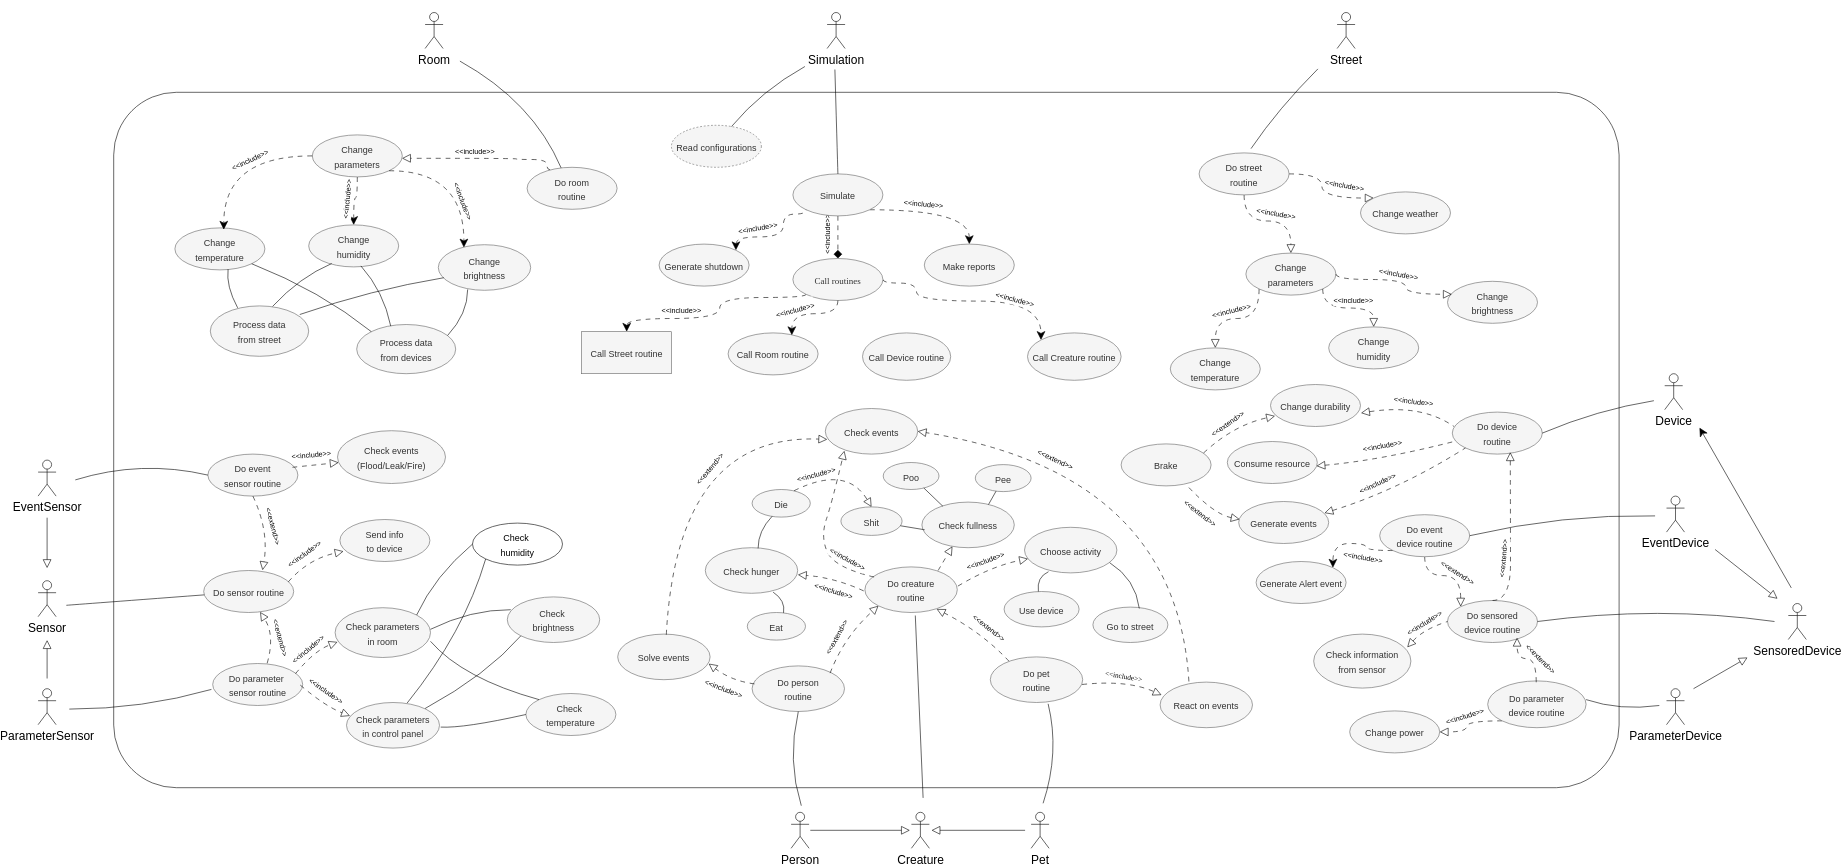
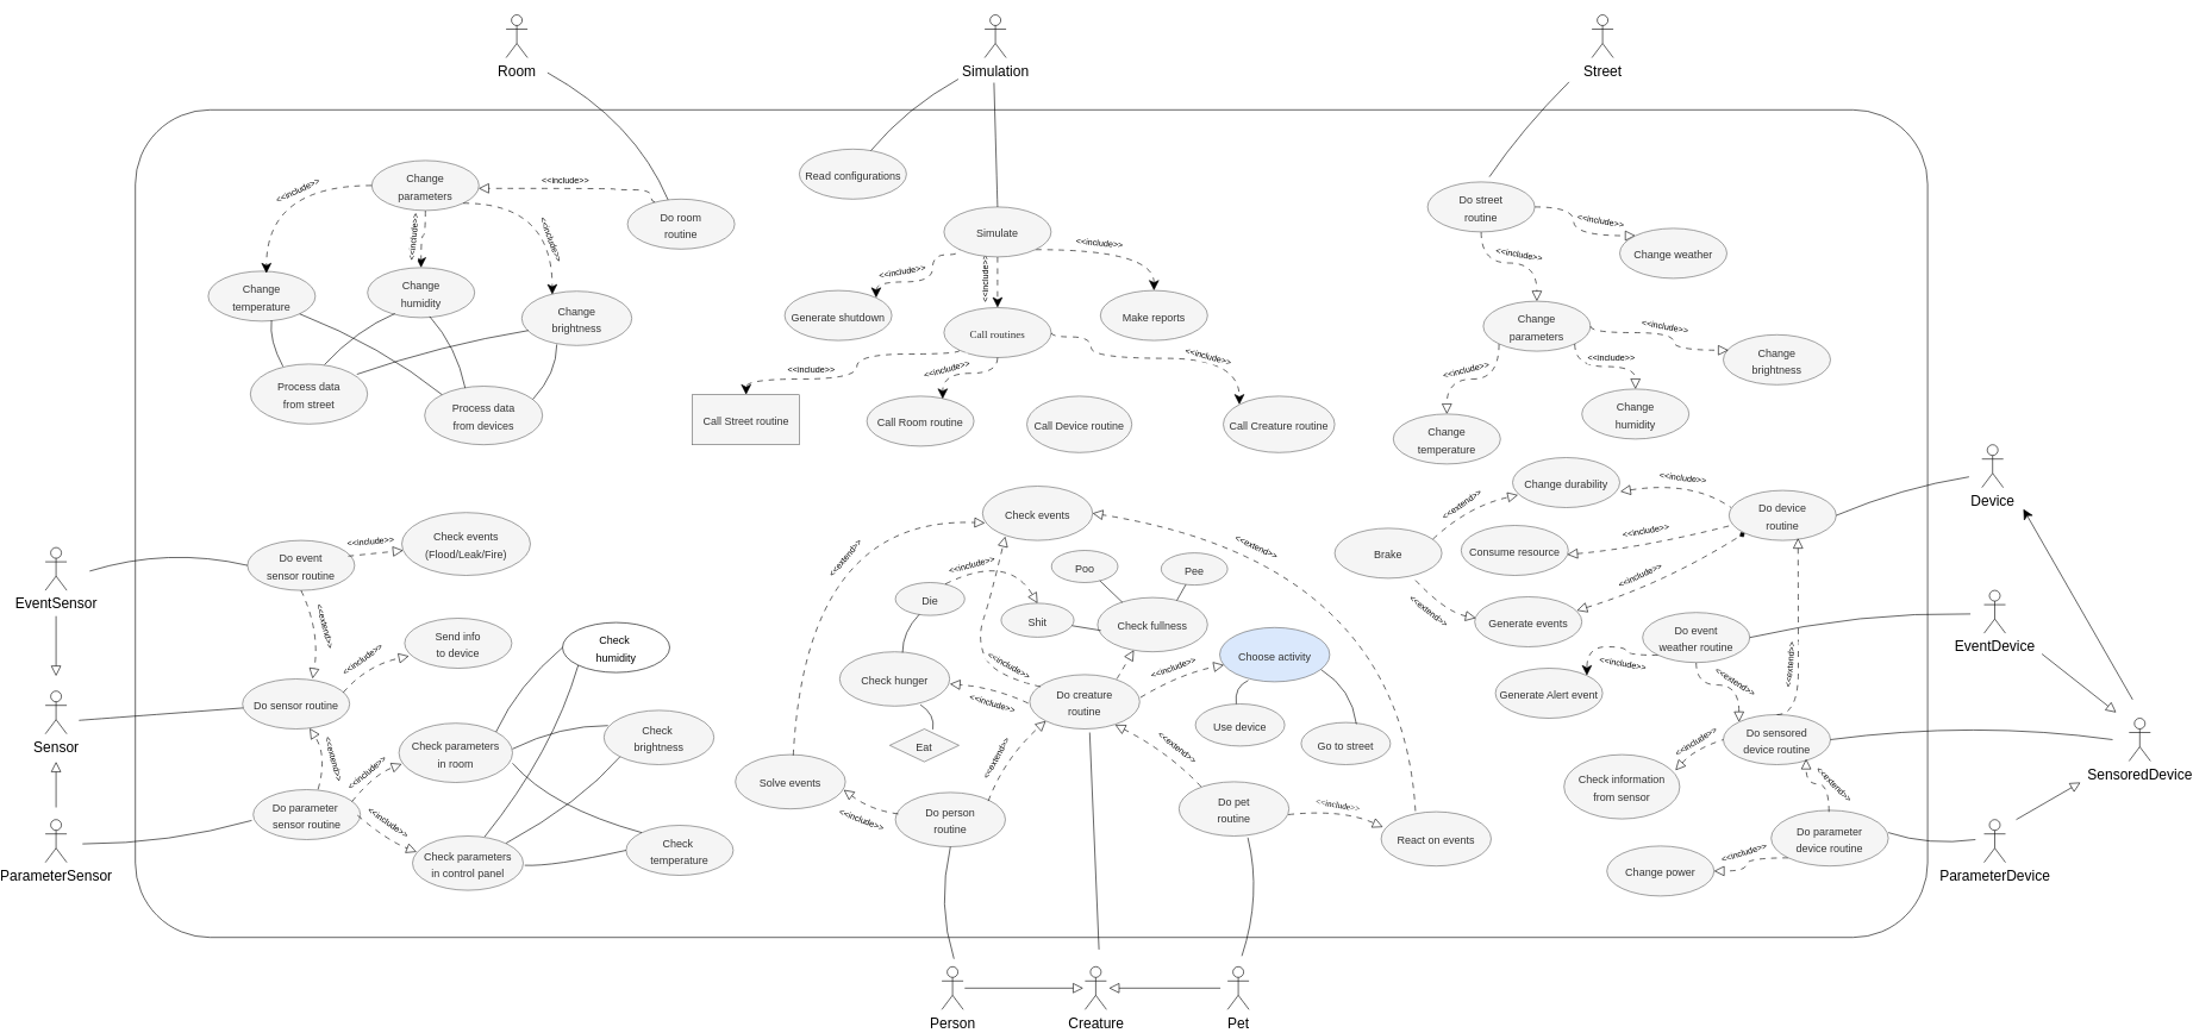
- <mxCell id="18" value="&lt;font style=&quot;font-size: 15px;&quot;&gt;Read configurations&lt;/font&gt;" style="ellipse;whiteSpace=wrap;html=1;hachureGap=4;fontFamily=Helvetica;fontSize=20;fillColor=#f5f5f5;fontColor=#333333;strokeColor=#666666;dashed=1;" vertex="1" parent="1"><mxGeometry x="1075.5" y="208" width="150" height="70" as="geometry" /></mxCell>
+ <mxCell id="18" value="&lt;font style=&quot;font-size: 15px;&quot;&gt;Read configurations&lt;/font&gt;" style="ellipse;whiteSpace=wrap;html=1;hachureGap=4;fontFamily=Helvetica;fontSize=20;fillColor=#f5f5f5;fontColor=#333333;strokeColor=#666666;" vertex="1" parent="1"><mxGeometry x="1075.5" y="208" width="150" height="70" as="geometry" /></mxCell>
- <mxCell id="19" style="edgeStyle=orthogonalEdgeStyle;rounded=0;hachureGap=4;orthogonalLoop=1;jettySize=auto;html=1;exitX=0.5;exitY=1;exitDx=0;exitDy=0;fontFamily=Architects Daughter;fontSource=https%3A%2F%2Ffonts.googleapis.com%2Fcss%3Ffamily%3DArchitects%2BDaughter;fontSize=16;curved=1;dashed=1;dashPattern=8 8;startSize=12;endSize=12;endArrow=diamond;" edge="1" parent="1" source="23" target="32"><mxGeometry relative="1" as="geometry" /></mxCell>
+ <mxCell id="19" style="edgeStyle=orthogonalEdgeStyle;rounded=0;hachureGap=4;orthogonalLoop=1;jettySize=auto;html=1;exitX=0.5;exitY=1;exitDx=0;exitDy=0;fontFamily=Architects Daughter;fontSource=https%3A%2F%2Ffonts.googleapis.com%2Fcss%3Ffamily%3DArchitects%2BDaughter;fontSize=16;curved=1;dashed=1;dashPattern=8 8;startSize=12;endSize=12;" edge="1" parent="1" source="23" target="32"><mxGeometry relative="1" as="geometry" /></mxCell>
- <mxCell id="113" value="" style="endArrow=none;html=1;rounded=0;hachureGap=4;fontFamily=Architects Daughter;fontSource=https%3A%2F%2Ffonts.googleapis.com%2Fcss%3Ffamily%3DArchitects%2BDaughter;fontSize=16;exitX=0.953;exitY=0.274;exitDx=0;exitDy=0;exitPerimeter=0;entryX=0;entryY=1;entryDx=0;entryDy=0;curved=1;dashed=1;dashPattern=8 8;startArrow=block;startFill=0;endSize=6;startSize=12;" edge="1" parent="1" source="109" target="85"><mxGeometry width="50" height="50" relative="1" as="geometry"><mxPoint x="2179" y="851" as="sourcePoint" /><mxPoint x="2229" y="801" as="targetPoint" /><Array as="points"><mxPoint x="2287" y="816" /></Array></mxGeometry></mxCell>
+ <mxCell id="113" value="" style="endArrow=diamond;html=1;rounded=0;hachureGap=4;fontFamily=Architects Daughter;fontSource=https%3A%2F%2Ffonts.googleapis.com%2Fcss%3Ffamily%3DArchitects%2BDaughter;fontSize=16;exitX=0.953;exitY=0.274;exitDx=0;exitDy=0;exitPerimeter=0;entryX=0;entryY=1;entryDx=0;entryDy=0;curved=1;dashed=1;dashPattern=8 8;startArrow=block;startFill=0;endSize=6;startSize=12;" edge="1" parent="1" source="109" target="85"><mxGeometry width="50" height="50" relative="1" as="geometry"><mxPoint x="2179" y="851" as="sourcePoint" /><mxPoint x="2229" y="801" as="targetPoint" /><Array as="points"><mxPoint x="2287" y="816" /></Array></mxGeometry></mxCell>
- <mxCell id="89" value="&lt;font style=&quot;font-size: 15px;&quot;&gt;Do event&lt;br&gt;device&amp;nbsp;routine&lt;br&gt;&lt;/font&gt;" style="ellipse;whiteSpace=wrap;html=1;hachureGap=4;fontFamily=Helvetica;fontSize=20;fillColor=#f5f5f5;fontColor=#333333;strokeColor=#666666;" vertex="1" parent="1"><mxGeometry x="2256" y="857" width="150" height="70" as="geometry" /></mxCell>
+ <mxCell id="89" value="&lt;font style=&quot;font-size: 15px;&quot;&gt;Do event&lt;br&gt;weather&amp;nbsp;routine&lt;br&gt;&lt;/font&gt;" style="ellipse;whiteSpace=wrap;html=1;hachureGap=4;fontFamily=Helvetica;fontSize=20;fillColor=#f5f5f5;fontColor=#333333;strokeColor=#666666;" vertex="1" parent="1"><mxGeometry x="2256" y="857" width="150" height="70" as="geometry" /></mxCell>
- <mxCell id="180" value="&lt;font style=&quot;font-size: 15px;&quot;&gt;Choose activity&lt;br&gt;&lt;/font&gt;" style="ellipse;whiteSpace=wrap;html=1;hachureGap=4;fontFamily=Helvetica;fontSize=20;fillColor=#f5f5f5;fontColor=#333333;strokeColor=#666666;" vertex="1" parent="1"><mxGeometry x="1664" y="878" width="154" height="76" as="geometry" /></mxCell>
+ <mxCell id="180" value="&lt;font style=&quot;font-size: 15px;&quot;&gt;Choose activity&lt;br&gt;&lt;/font&gt;" style="ellipse;whiteSpace=wrap;html=1;hachureGap=4;fontFamily=Helvetica;fontSize=20;fillColor=#dae8fc;fontColor=#333333;strokeColor=#666666;" vertex="1" parent="1"><mxGeometry x="1664" y="878" width="154" height="76" as="geometry" /></mxCell>
- <mxCell id="183" value="&lt;font style=&quot;font-size: 15px;&quot;&gt;Eat&lt;br&gt;&lt;/font&gt;" style="ellipse;whiteSpace=wrap;html=1;hachureGap=4;fontFamily=Helvetica;fontSize=20;fillColor=#f5f5f5;fontColor=#333333;strokeColor=#666666;" vertex="1" parent="1"><mxGeometry x="1202" y="1020" width="97" height="46" as="geometry" /></mxCell>
+ <mxCell id="183" value="&lt;font style=&quot;font-size: 15px;&quot;&gt;Eat&lt;br&gt;&lt;/font&gt;" style="rhombus;whiteSpace=wrap;html=1;hachureGap=4;fontFamily=Helvetica;fontSize=20;fillColor=#f5f5f5;fontColor=#333333;strokeColor=#666666;" vertex="1" parent="1"><mxGeometry x="1202" y="1020" width="97" height="46" as="geometry" /></mxCell>
